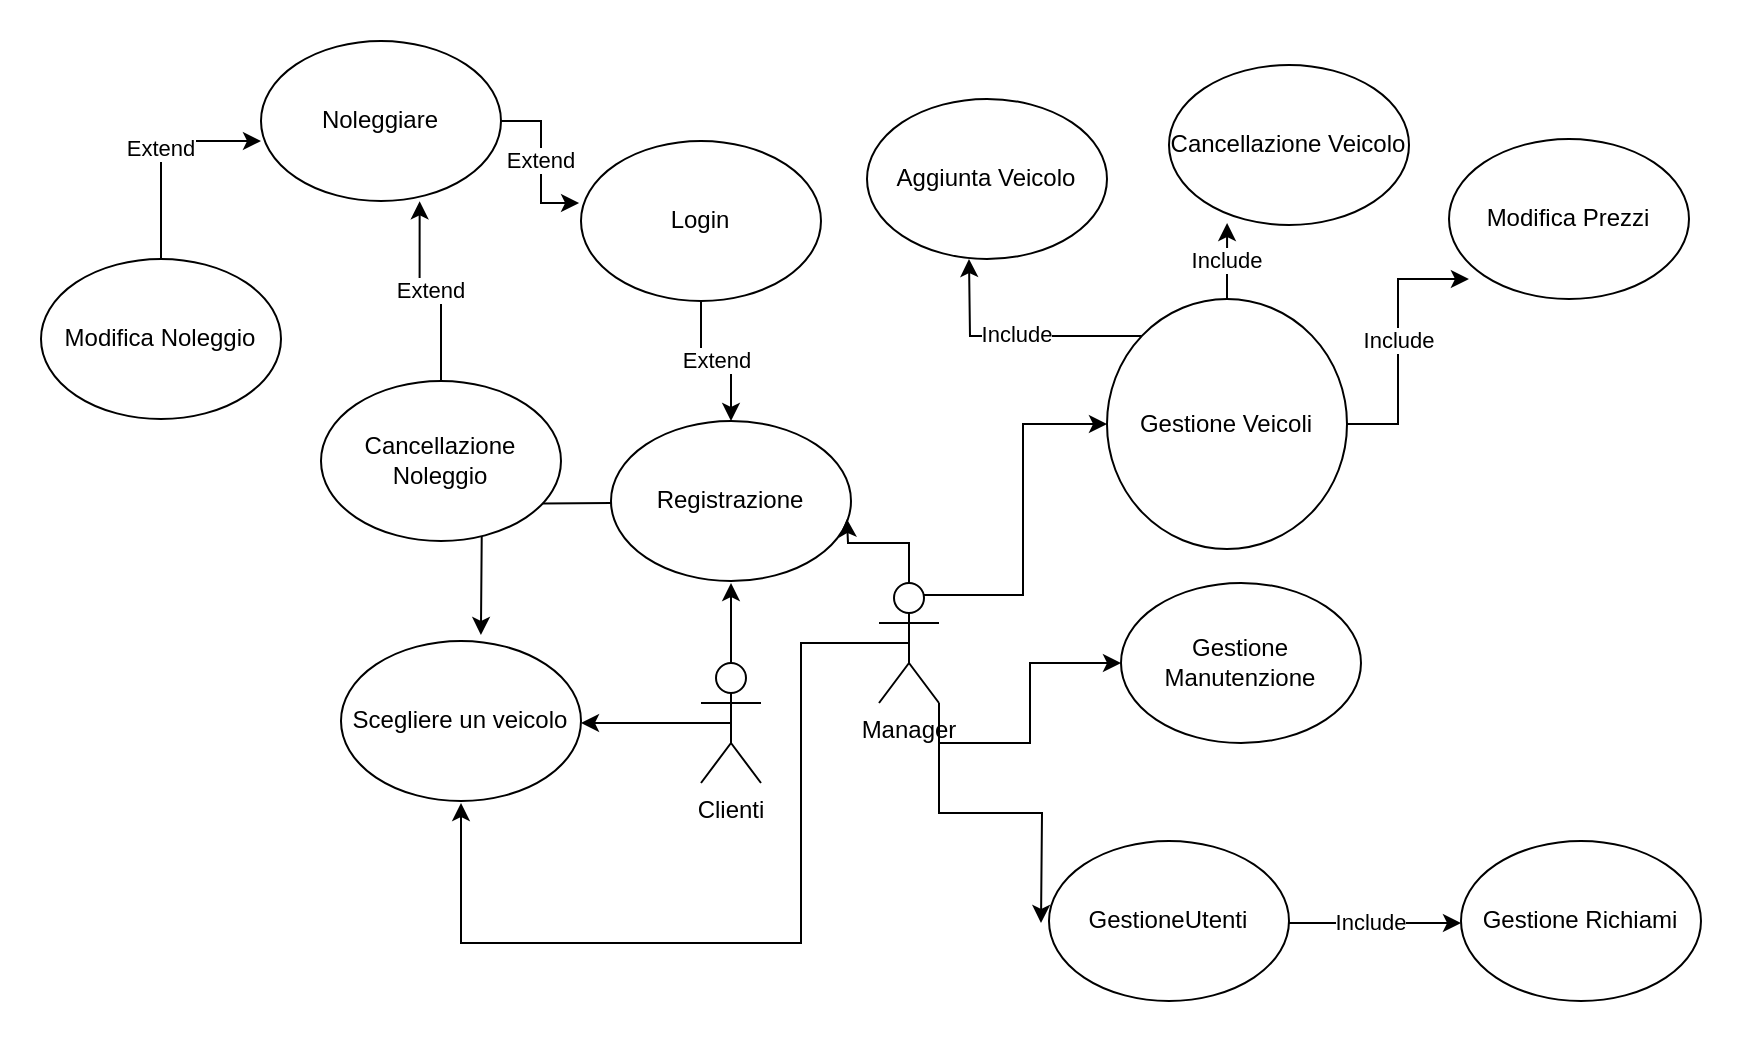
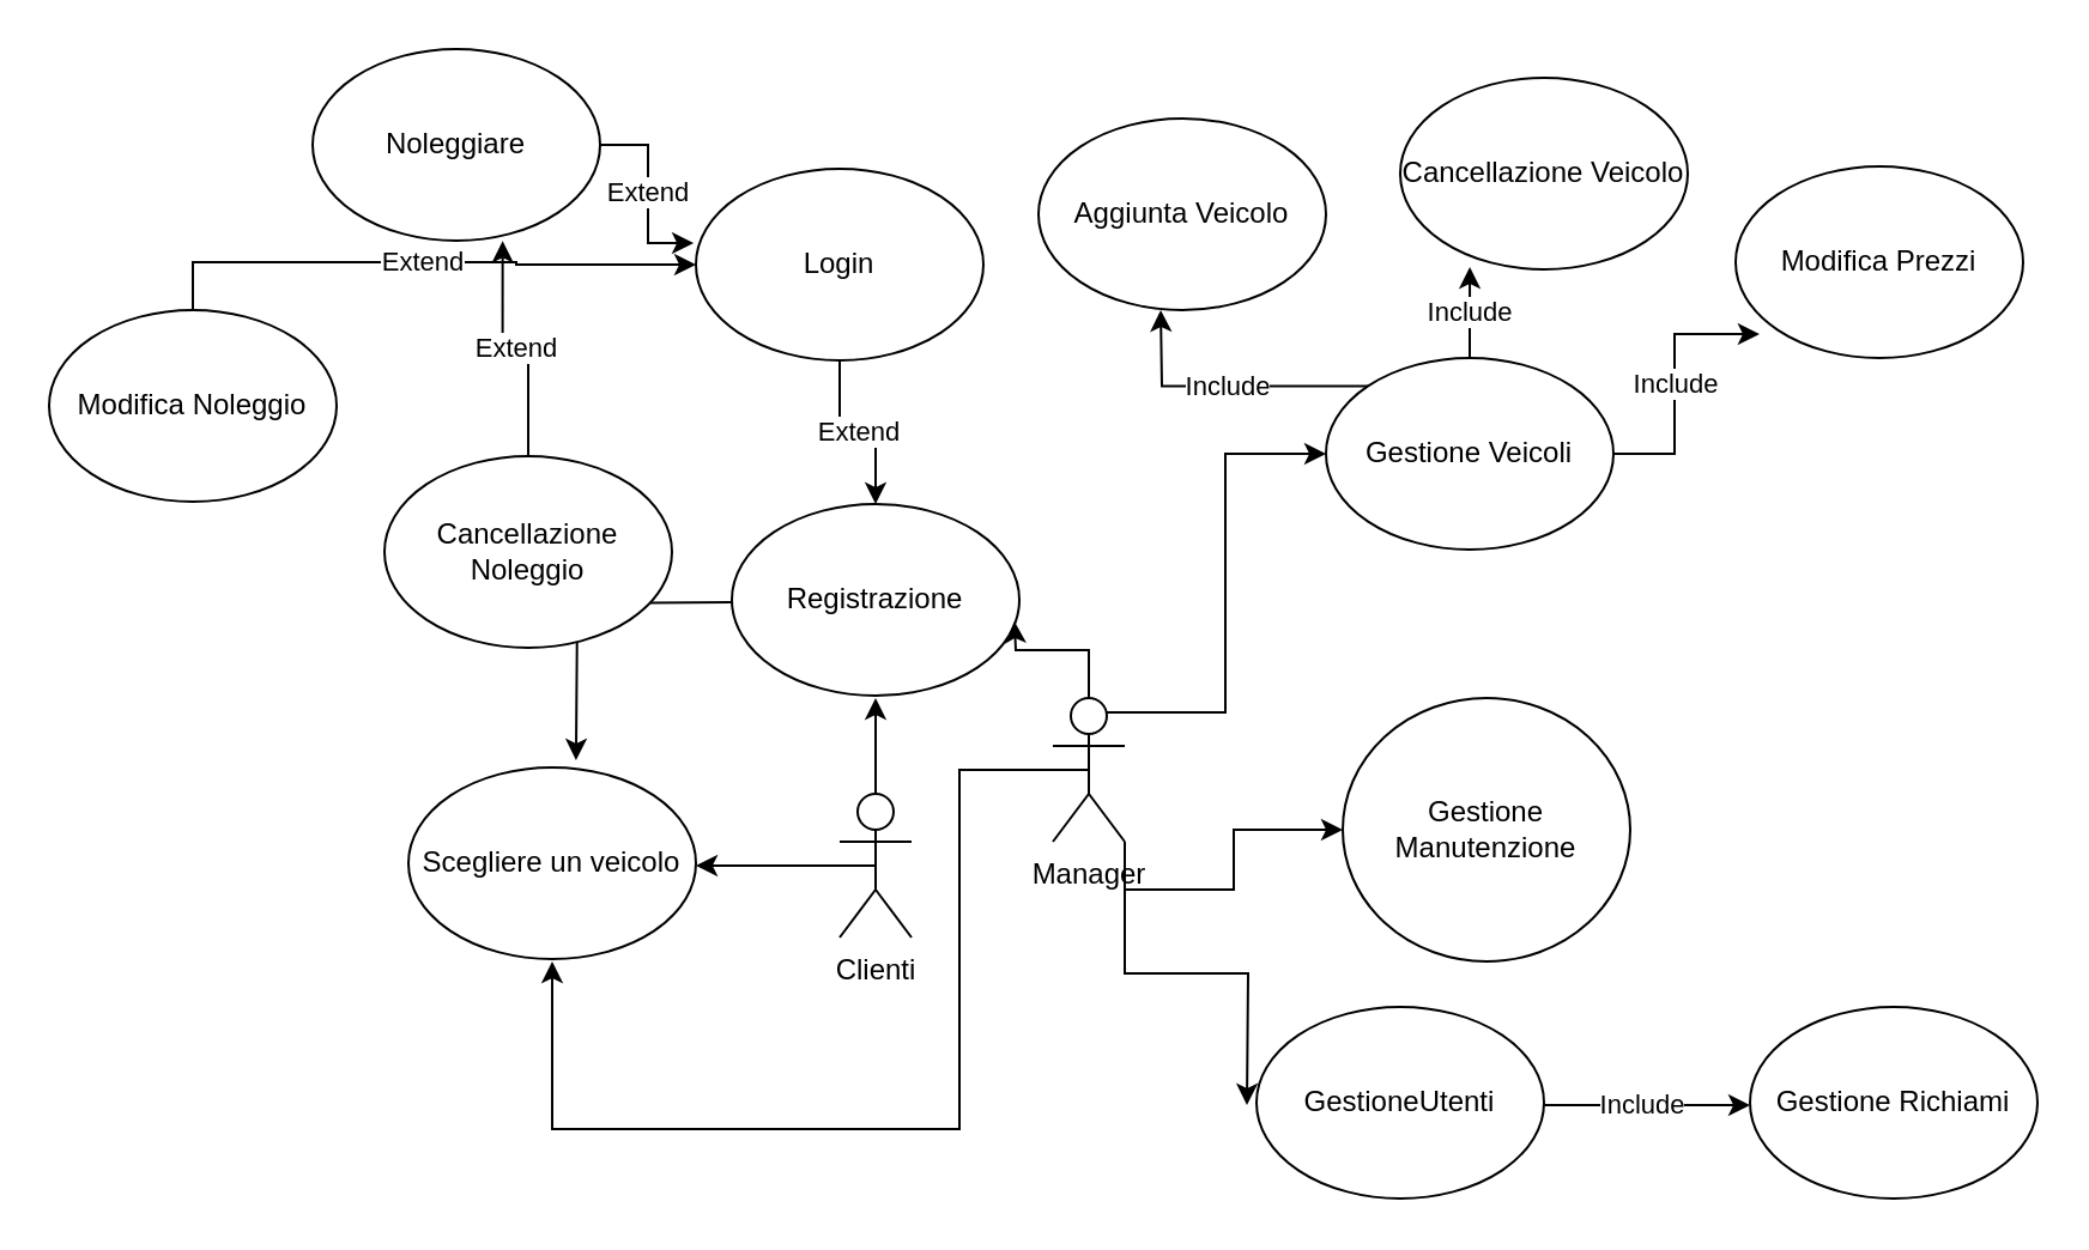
- <mxCell id="31" value="Extend" style="edgeStyle=orthogonalEdgeStyle;rounded=0;orthogonalLoop=1;jettySize=auto;html=1;exitX=0.5;exitY=0;exitDx=0;exitDy=0;entryX=0;entryY=0.625;entryDx=0;entryDy=0;entryPerimeter=0;" parent="1" source="29" target="17" edge="1"><mxGeometry relative="1" as="geometry" /></mxCell>
+ <mxCell id="31" value="Extend" style="edgeStyle=orthogonalEdgeStyle;rounded=0;orthogonalLoop=1;jettySize=auto;html=1;exitX=0.5;exitY=0;exitDx=0;exitDy=0;" parent="1" source="29" target="21" edge="1"><mxGeometry relative="1" as="geometry" /></mxCell>
- <mxCell id="12" value="Gestione Veicoli" style="ellipse;whiteSpace=wrap;html=1;" parent="1" vertex="1"><mxGeometry x="553" y="149" width="120" height="125" as="geometry" /></mxCell>
+ <mxCell id="12" value="Gestione Veicoli" style="ellipse;whiteSpace=wrap;html=1;" parent="1" vertex="1"><mxGeometry x="553" y="149" width="120" height="80" as="geometry" /></mxCell>
- <mxCell id="18" value="Gestione Manutenzione" style="ellipse;whiteSpace=wrap;html=1;" parent="1" vertex="1"><mxGeometry x="560" y="291" width="120" height="80" as="geometry" /></mxCell>
+ <mxCell id="18" value="Gestione Manutenzione" style="ellipse;whiteSpace=wrap;html=1;" parent="1" vertex="1"><mxGeometry x="560" y="291" width="120" height="110" as="geometry" /></mxCell>
